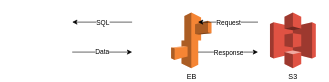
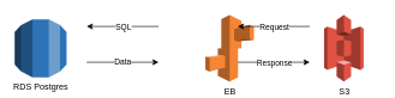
+ <mxCell id="2" value="RDS Postgres&lt;br&gt;" style="outlineConnect=0;dashed=0;verticalLabelPosition=bottom;verticalAlign=top;align=center;html=1;shape=mxgraph.aws3.rds;fillColor=#2E73B8;gradientColor=none;" vertex="1" parent="1"><mxGeometry x="20" y="26" width="72" height="81" as="geometry" /></mxCell>
- <mxCell id="4" value="S3&lt;br&gt;" style="outlineConnect=0;dashed=0;verticalLabelPosition=bottom;verticalAlign=top;align=center;html=1;shape=mxgraph.aws3.s3;fillColor=#E05243;gradientColor=none;" vertex="1" parent="1"><mxGeometry x="450" y="20" width="76.5" height="93" as="geometry" /></mxCell>
+ <mxCell id="4" value="S3&lt;br&gt;" style="outlineConnect=0;dashed=0;verticalLabelPosition=bottom;verticalAlign=top;align=center;html=1;shape=mxgraph.aws3.s3;fillColor=#E05243;gradientColor=none;" vertex="1" parent="1"><mxGeometry x="450" y="20" width="55" height="93" as="geometry" /></mxCell>
